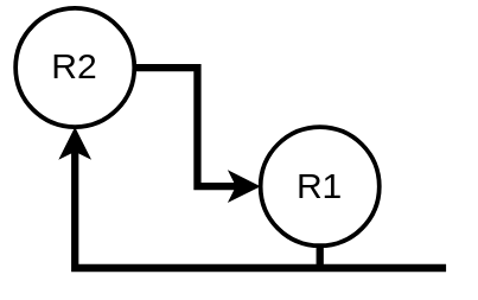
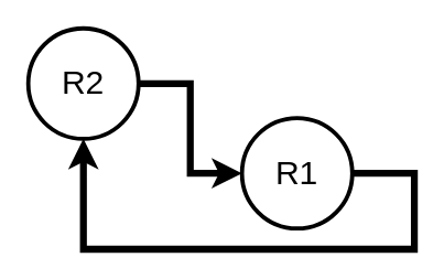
- <mxCell id="3" value="R2" style="ellipse;whiteSpace=wrap;html=1;aspect=fixed;fontSize=24;strokeWidth=3;" vertex="1" parent="1"><mxGeometry x="10" y="5" width="80" height="80" as="geometry" /></mxCell>
+ <mxCell id="3" value="R2" style="ellipse;whiteSpace=wrap;html=1;aspect=fixed;fontSize=24;strokeWidth=3;" vertex="1" parent="1"><mxGeometry x="20" y="20" width="80" height="80" as="geometry" /></mxCell>
